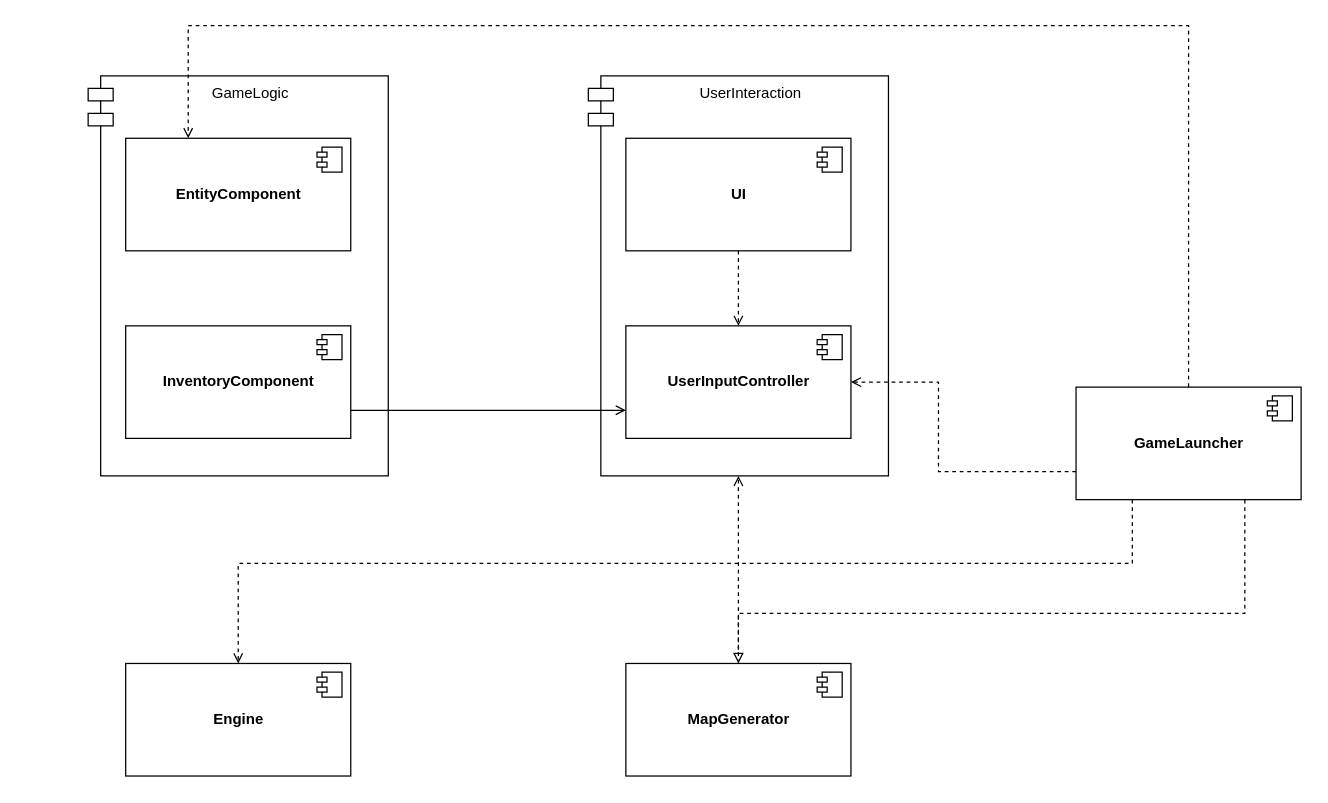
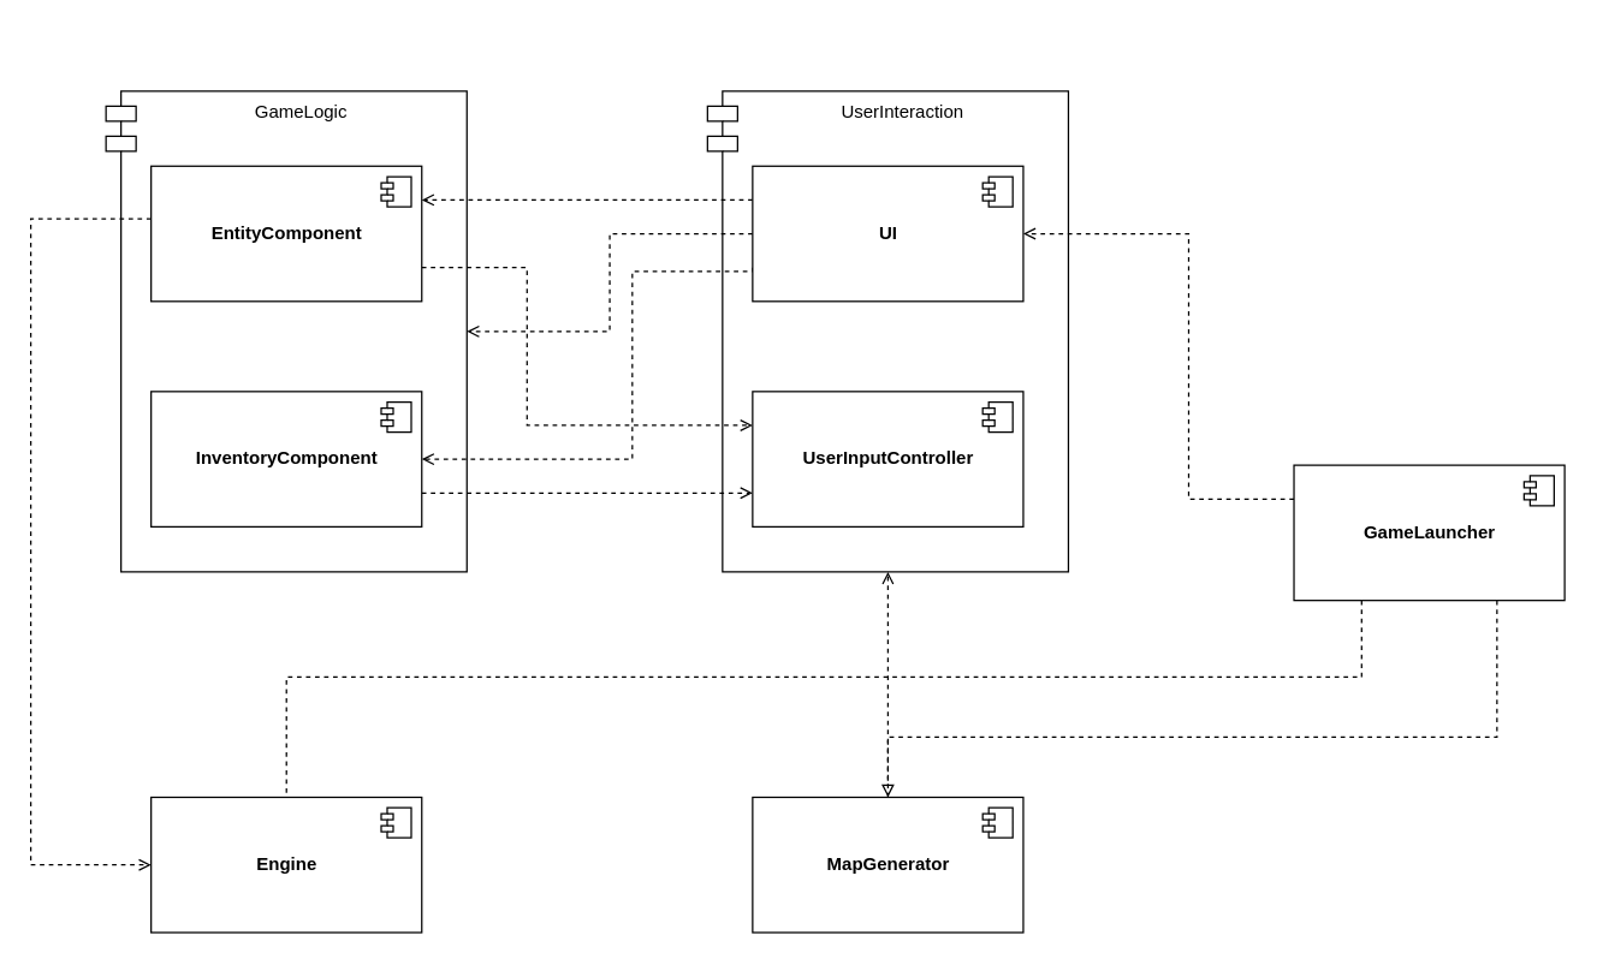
- <mxCell id="13" style="edgeStyle=orthogonalEdgeStyle;rounded=0;orthogonalLoop=1;jettySize=auto;html=1;dashed=1;startArrow=none;startFill=0;endArrow=open;endFill=0;" edge="1" parent="1" source="14" target="26"><mxGeometry relative="1" as="geometry"><Array as="points"><mxPoint x="950" y="20" /><mxPoint x="150" y="20" /></Array></mxGeometry></mxCell>
+ <mxCell id="5" style="edgeStyle=orthogonalEdgeStyle;rounded=0;orthogonalLoop=1;jettySize=auto;html=1;entryX=1;entryY=0.25;entryDx=0;entryDy=0;dashed=1;startArrow=none;startFill=0;endArrow=open;endFill=0;exitX=0;exitY=0.25;exitDx=0;exitDy=0;" edge="1" parent="1" source="7" target="26"><mxGeometry relative="1" as="geometry" /></mxCell>
+ <mxCell id="11" value="" style="edgeStyle=orthogonalEdgeStyle;rounded=0;orthogonalLoop=1;jettySize=auto;html=1;entryX=1;entryY=0.5;entryDx=0;entryDy=0;startArrow=none;startFill=0;endArrow=open;endFill=0;exitX=0;exitY=0.25;exitDx=0;exitDy=0;dashed=1;" edge="1" parent="1" source="14" target="7"><mxGeometry relative="1" as="geometry"><mxPoint x="780" y="354" as="targetPoint" /><Array as="points"><mxPoint x="790" y="332" /><mxPoint x="790" y="155" /></Array></mxGeometry></mxCell>
- <mxCell id="4" style="edgeStyle=orthogonalEdgeStyle;rounded=0;orthogonalLoop=1;jettySize=auto;html=1;entryX=0.5;entryY=0;entryDx=0;entryDy=0;dashed=1;endArrow=open;endFill=0;" edge="1" parent="1" source="7" target="28"><mxGeometry relative="1" as="geometry" /></mxCell>
+ <mxCell id="4" style="edgeStyle=orthogonalEdgeStyle;rounded=0;orthogonalLoop=1;jettySize=auto;html=1;dashed=1;endArrow=open;endFill=0;" edge="1" parent="1" source="7" target="3"><mxGeometry relative="1" as="geometry" /></mxCell>
+ <mxCell id="25" style="edgeStyle=orthogonalEdgeStyle;rounded=0;orthogonalLoop=1;jettySize=auto;html=1;entryX=0;entryY=0.25;entryDx=0;entryDy=0;dashed=1;endArrow=open;endFill=0;exitX=1;exitY=0.75;exitDx=0;exitDy=0;" edge="1" parent="1" source="26" target="28"><mxGeometry relative="1" as="geometry"><Array as="points"><mxPoint x="350" y="178" /><mxPoint x="350" y="283" /></Array></mxGeometry></mxCell>
+ <mxCell id="6" style="edgeStyle=orthogonalEdgeStyle;rounded=0;orthogonalLoop=1;jettySize=auto;html=1;dashed=1;startArrow=none;startFill=0;endArrow=open;endFill=0;exitX=0;exitY=0.75;exitDx=0;exitDy=0;" edge="1" parent="1" source="7" target="22"><mxGeometry relative="1" as="geometry"><Array as="points"><mxPoint x="500" y="180" /><mxPoint x="420" y="180" /><mxPoint x="420" y="305" /></Array></mxGeometry></mxCell>
- <mxCell id="21" style="edgeStyle=orthogonalEdgeStyle;rounded=0;orthogonalLoop=1;jettySize=auto;html=1;entryX=0;entryY=0.75;entryDx=0;entryDy=0;dashed=0;endArrow=open;endFill=0;exitX=1;exitY=0.75;exitDx=0;exitDy=0;" edge="1" parent="1" source="22" target="28"><mxGeometry relative="1" as="geometry"><mxPoint x="500" y="265" as="targetPoint" /><Array as="points"><mxPoint x="310" y="328" /><mxPoint x="310" y="328" /></Array></mxGeometry></mxCell>
+ <mxCell id="21" style="edgeStyle=orthogonalEdgeStyle;rounded=0;orthogonalLoop=1;jettySize=auto;html=1;entryX=0;entryY=0.75;entryDx=0;entryDy=0;dashed=1;endArrow=open;endFill=0;exitX=1;exitY=0.75;exitDx=0;exitDy=0;" edge="1" parent="1" source="22" target="28"><mxGeometry relative="1" as="geometry"><mxPoint x="500" y="265" as="targetPoint" /><Array as="points"><mxPoint x="310" y="328" /><mxPoint x="310" y="328" /></Array></mxGeometry></mxCell>
+ <mxCell id="24" value="" style="edgeStyle=orthogonalEdgeStyle;rounded=0;orthogonalLoop=1;jettySize=auto;html=1;entryX=0;entryY=0.5;entryDx=0;entryDy=0;dashed=1;endArrow=open;endFill=0;" edge="1" parent="1" source="26" target="16"><mxGeometry relative="1" as="geometry"><mxPoint x="20" y="145" as="targetPoint" /><Array as="points"><mxPoint x="20" y="145" /><mxPoint x="20" y="575" /></Array></mxGeometry></mxCell>
- <mxCell id="12" value="" style="edgeStyle=orthogonalEdgeStyle;rounded=0;orthogonalLoop=1;jettySize=auto;html=1;startArrow=none;startFill=0;endArrow=open;endFill=0;exitX=0;exitY=0.75;exitDx=0;exitDy=0;dashed=1;entryX=1;entryY=0.5;entryDx=0;entryDy=0;" edge="1" parent="1" source="14" target="28"><mxGeometry relative="1" as="geometry"><mxPoint x="950" y="229" as="targetPoint" /><Array as="points"><mxPoint x="750" y="377" /><mxPoint x="750" y="305" /></Array></mxGeometry></mxCell>
- <mxCell id="10" value="" style="edgeStyle=orthogonalEdgeStyle;rounded=0;orthogonalLoop=1;jettySize=auto;html=1;entryX=0.5;entryY=0;entryDx=0;entryDy=0;startArrow=none;startFill=0;endArrow=open;endFill=0;exitX=0.25;exitY=1;exitDx=0;exitDy=0;dashed=1;" edge="1" parent="1" source="14" target="16"><mxGeometry relative="1" as="geometry"><mxPoint x="780" y="354" as="targetPoint" /><Array as="points"><mxPoint x="905" y="450" /><mxPoint x="190" y="450" /></Array></mxGeometry></mxCell>
+ <mxCell id="10" value="" style="edgeStyle=orthogonalEdgeStyle;rounded=0;orthogonalLoop=1;jettySize=auto;html=1;entryX=0.5;entryY=0;entryDx=0;entryDy=0;startArrow=none;startFill=0;endArrow=none;endFill=0;exitX=0.25;exitY=1;exitDx=0;exitDy=0;dashed=1;" edge="1" parent="1" source="14" target="16"><mxGeometry relative="1" as="geometry"><mxPoint x="780" y="354" as="targetPoint" /><Array as="points"><mxPoint x="905" y="450" /><mxPoint x="190" y="450" /></Array></mxGeometry></mxCell>
